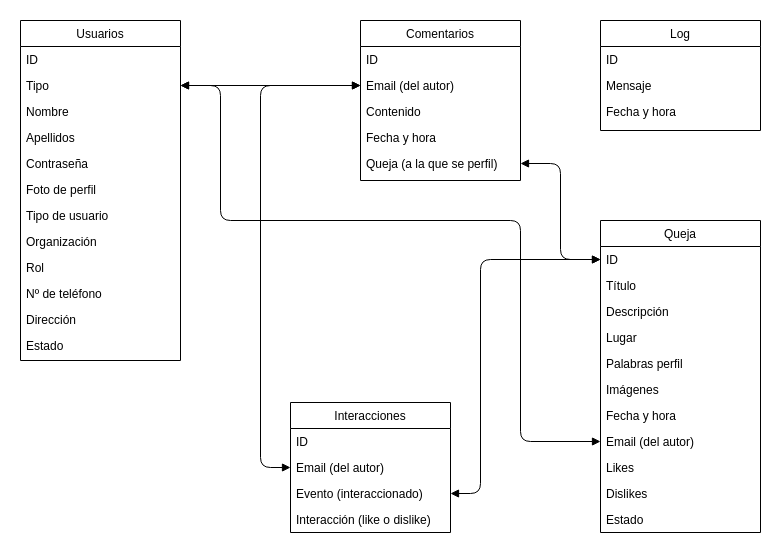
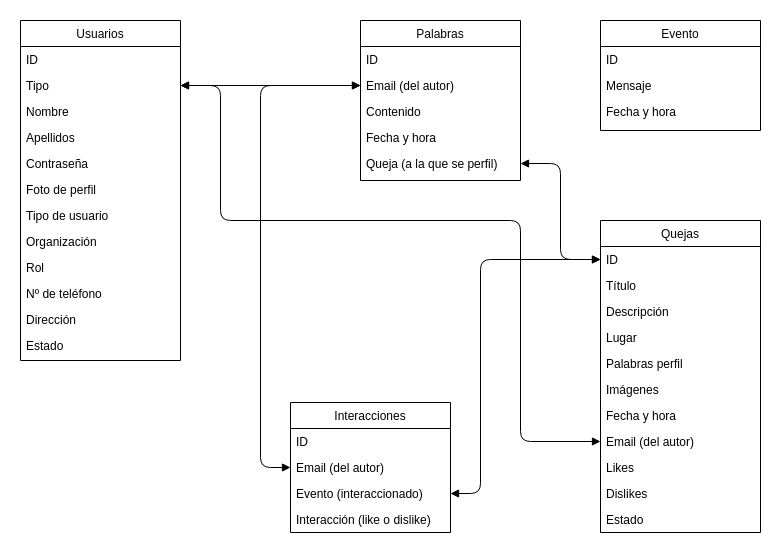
- <mxCell id="15" value="Comentarios" style="swimlane;fontStyle=0;align=center;verticalAlign=top;childLayout=stackLayout;horizontal=1;startSize=26;horizontalStack=0;resizeParent=1;resizeLast=0;collapsible=1;marginBottom=0;rounded=0;shadow=0;strokeWidth=1;" parent="1" vertex="1"><mxGeometry x="360" y="20" width="160" height="160" as="geometry"><mxRectangle x="230" y="140" width="160" height="26" as="alternateBounds" /></mxGeometry></mxCell>
+ <mxCell id="15" value="Palabras" style="swimlane;fontStyle=0;align=center;verticalAlign=top;childLayout=stackLayout;horizontal=1;startSize=26;horizontalStack=0;resizeParent=1;resizeLast=0;collapsible=1;marginBottom=0;rounded=0;shadow=0;strokeWidth=1;" parent="1" vertex="1"><mxGeometry x="360" y="20" width="160" height="160" as="geometry"><mxRectangle x="230" y="140" width="160" height="26" as="alternateBounds" /></mxGeometry></mxCell>
- <mxCell id="33" value="Log" style="swimlane;fontStyle=0;align=center;verticalAlign=top;childLayout=stackLayout;horizontal=1;startSize=26;horizontalStack=0;resizeParent=1;resizeLast=0;collapsible=1;marginBottom=0;rounded=0;shadow=0;strokeWidth=1;" parent="1" vertex="1"><mxGeometry x="600" y="20" width="160" height="110" as="geometry"><mxRectangle x="230" y="140" width="160" height="26" as="alternateBounds" /></mxGeometry></mxCell>
+ <mxCell id="33" value="Evento" style="swimlane;fontStyle=0;align=center;verticalAlign=top;childLayout=stackLayout;horizontal=1;startSize=26;horizontalStack=0;resizeParent=1;resizeLast=0;collapsible=1;marginBottom=0;rounded=0;shadow=0;strokeWidth=1;" parent="1" vertex="1"><mxGeometry x="600" y="20" width="160" height="110" as="geometry"><mxRectangle x="230" y="140" width="160" height="26" as="alternateBounds" /></mxGeometry></mxCell>
- <mxCell id="21" value="Queja" style="swimlane;fontStyle=0;align=center;verticalAlign=top;childLayout=stackLayout;horizontal=1;startSize=26;horizontalStack=0;resizeParent=1;resizeLast=0;collapsible=1;marginBottom=0;rounded=0;shadow=0;strokeWidth=1;" parent="1" vertex="1"><mxGeometry x="600" y="220" width="160" height="312" as="geometry"><mxRectangle x="230" y="140" width="160" height="26" as="alternateBounds" /></mxGeometry></mxCell>
+ <mxCell id="21" value="Quejas" style="swimlane;fontStyle=0;align=center;verticalAlign=top;childLayout=stackLayout;horizontal=1;startSize=26;horizontalStack=0;resizeParent=1;resizeLast=0;collapsible=1;marginBottom=0;rounded=0;shadow=0;strokeWidth=1;" parent="1" vertex="1"><mxGeometry x="600" y="220" width="160" height="312" as="geometry"><mxRectangle x="230" y="140" width="160" height="26" as="alternateBounds" /></mxGeometry></mxCell>
